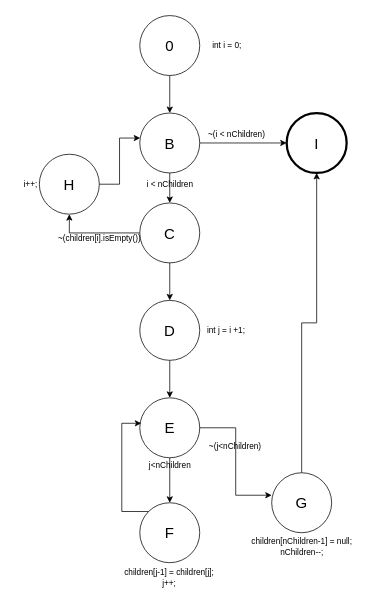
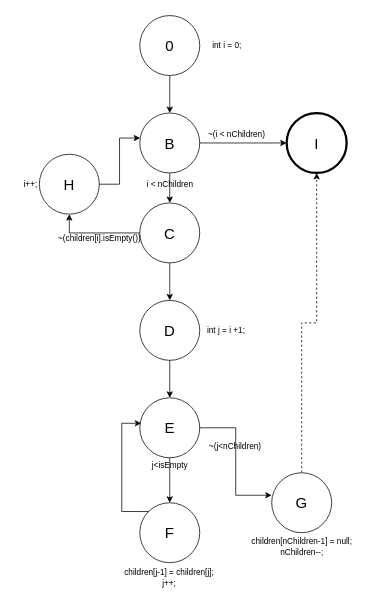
- <mxCell id="22" style="edgeStyle=orthogonalEdgeStyle;rounded=0;orthogonalLoop=1;jettySize=auto;html=1;entryX=0.5;entryY=1;entryDx=0;entryDy=0;" parent="1" source="23" target="28" edge="1"><mxGeometry relative="1" as="geometry" /></mxCell>
+ <mxCell id="22" style="edgeStyle=orthogonalEdgeStyle;rounded=0;orthogonalLoop=1;jettySize=auto;html=1;entryX=0.5;entryY=1;entryDx=0;entryDy=0;dashed=1;" parent="1" source="23" target="28" edge="1"><mxGeometry relative="1" as="geometry" /></mxCell>
- <mxCell id="17" value="&lt;font style=&quot;font-size: 11px;&quot;&gt;j&amp;lt;nChildren&lt;/font&gt;" style="text;html=1;align=center;verticalAlign=middle;resizable=0;points=[];autosize=1;strokeColor=none;fillColor=none;" parent="1" vertex="1"><mxGeometry x="186" y="605" width="80" height="30" as="geometry" /></mxCell>
+ <mxCell id="17" value="&lt;font style=&quot;font-size: 11px;&quot;&gt;j&amp;lt;isEmpty&lt;/font&gt;" style="text;html=1;align=center;verticalAlign=middle;resizable=0;points=[];autosize=1;strokeColor=none;fillColor=none;" parent="1" vertex="1"><mxGeometry x="186" y="605" width="80" height="30" as="geometry" /></mxCell>
